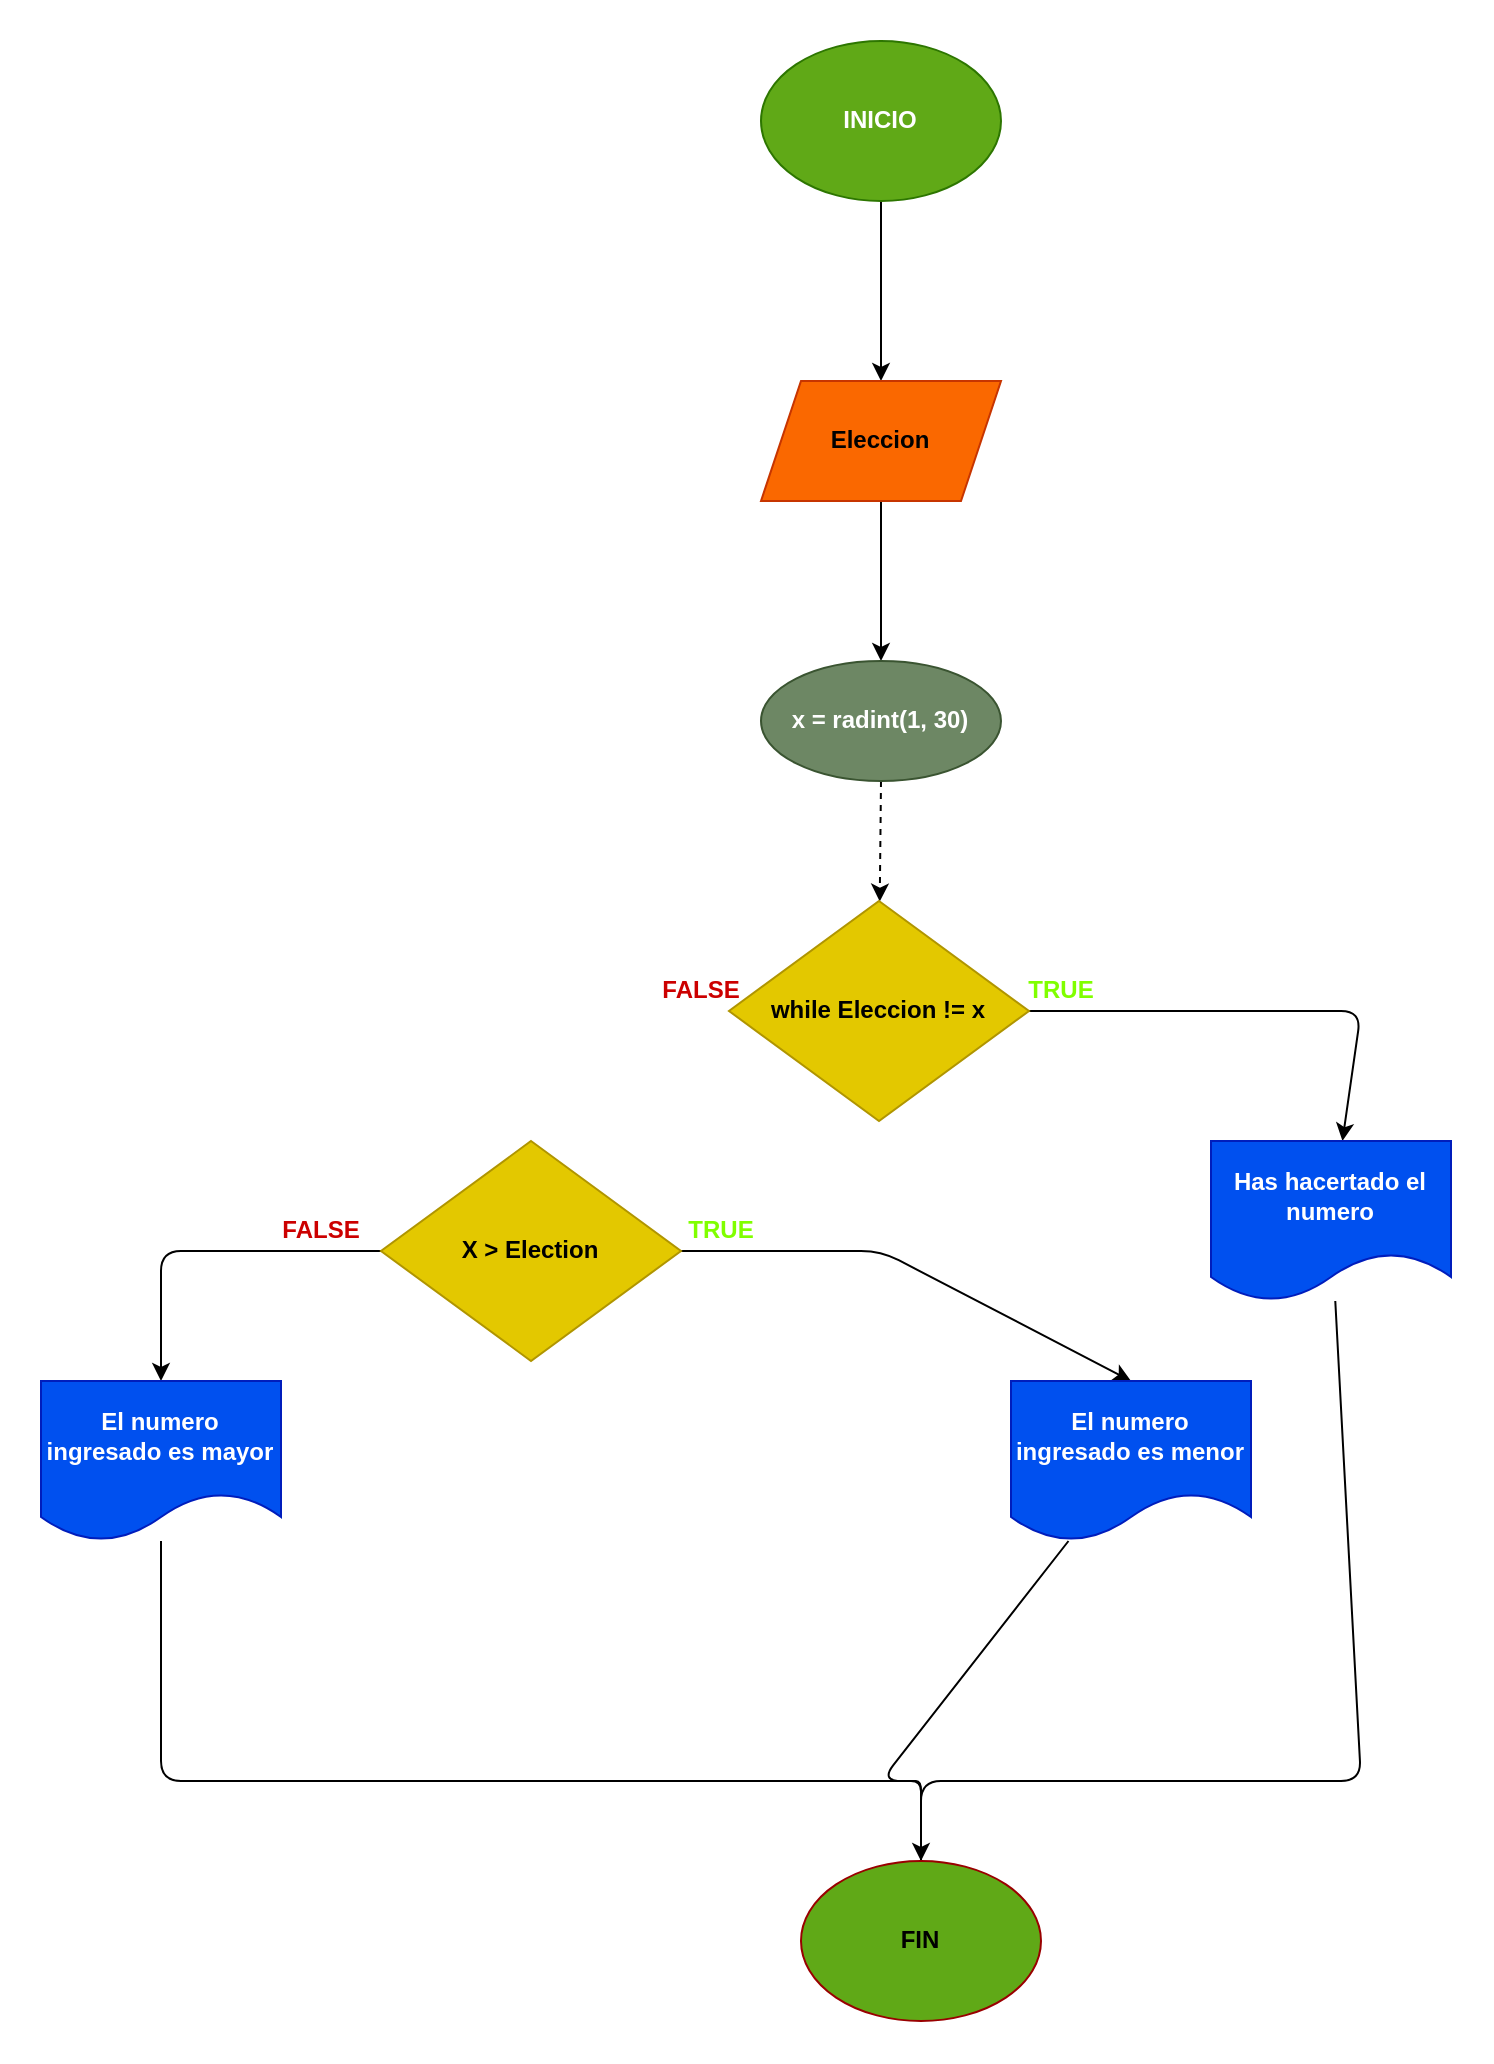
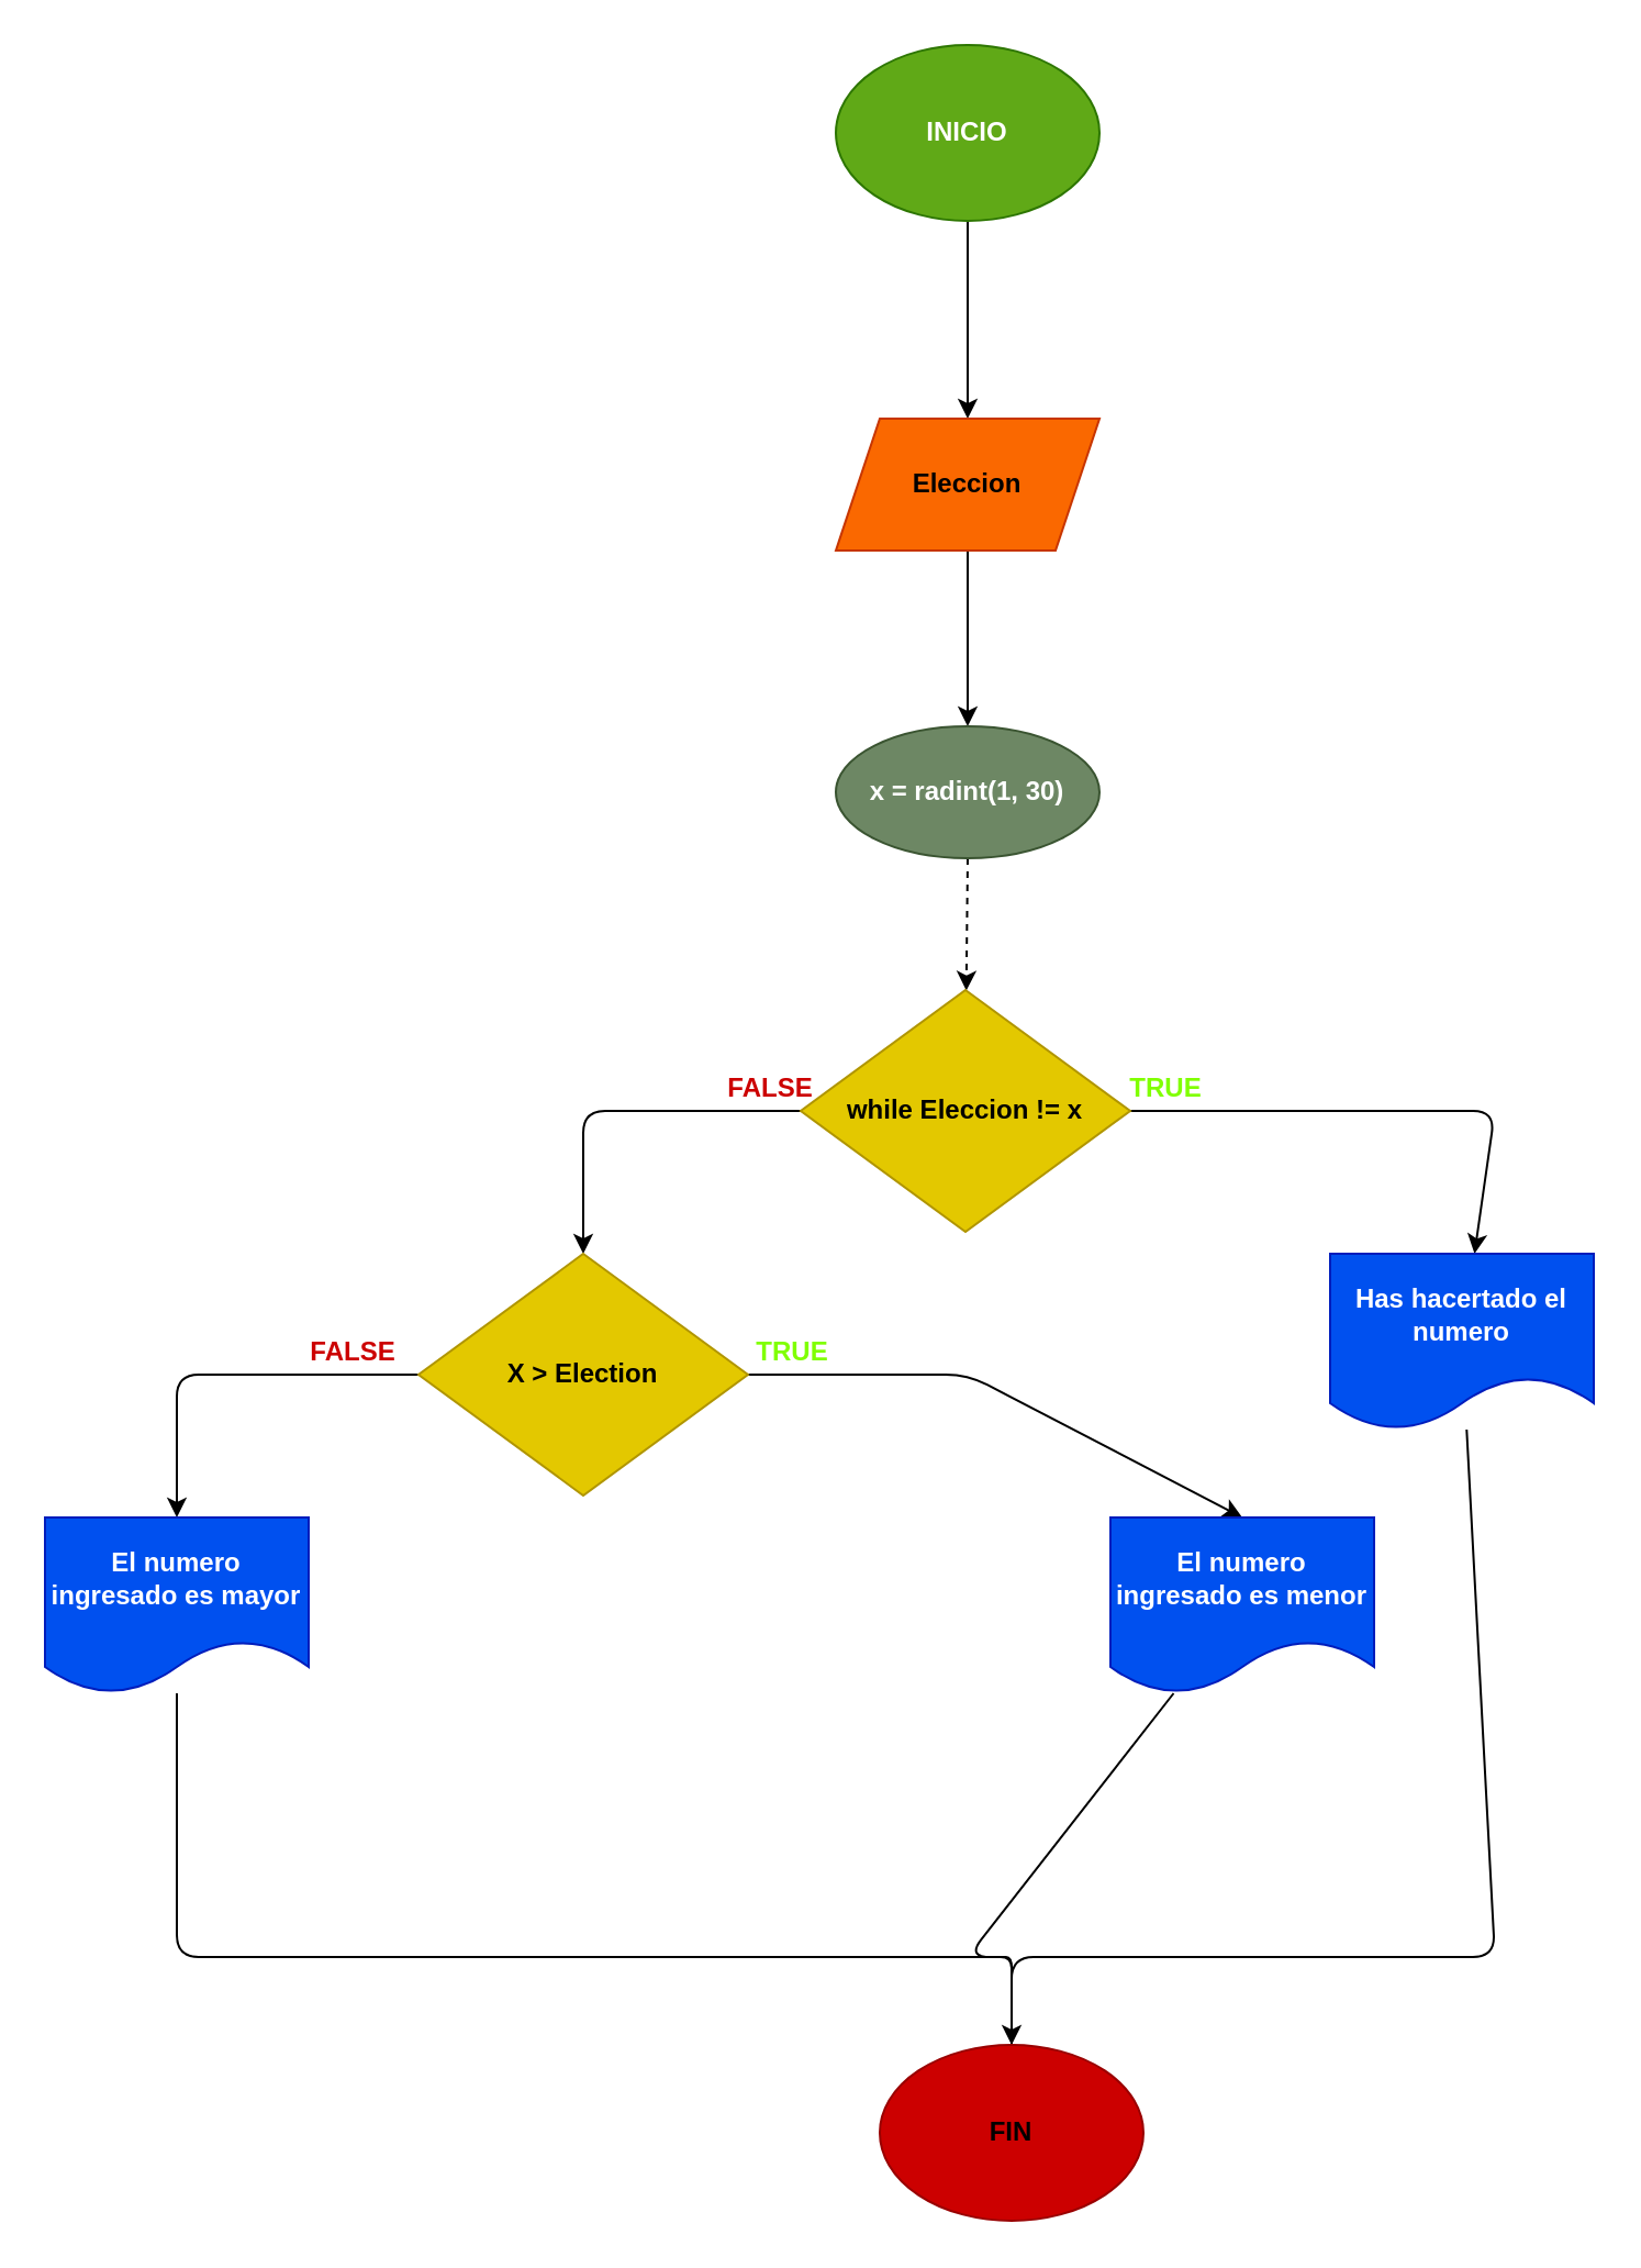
+ <mxCell id="9" style="edgeStyle=none;html=1;entryX=0.5;entryY=0;entryDx=0;entryDy=0;" edge="1" parent="1" source="10" target="15"><mxGeometry relative="1" as="geometry"><Array as="points"><mxPoint x="265" y="505" /></Array></mxGeometry></mxCell>
- <mxCell id="20" value="&lt;b&gt;FIN&lt;/b&gt;" style="ellipse;whiteSpace=wrap;html=1;strokeColor=#990000;fillColor=#60a917;" vertex="1" parent="1"><mxGeometry x="400" y="930" width="120" height="80" as="geometry" /></mxCell>
+ <mxCell id="20" value="&lt;b&gt;FIN&lt;/b&gt;" style="ellipse;whiteSpace=wrap;html=1;strokeColor=#990000;fillColor=#CC0000;" vertex="1" parent="1"><mxGeometry x="400" y="930" width="120" height="80" as="geometry" /></mxCell>
